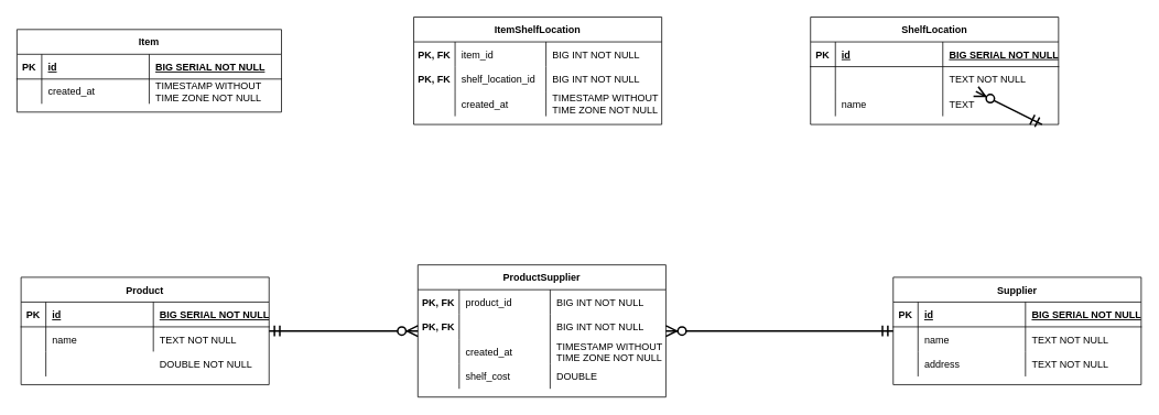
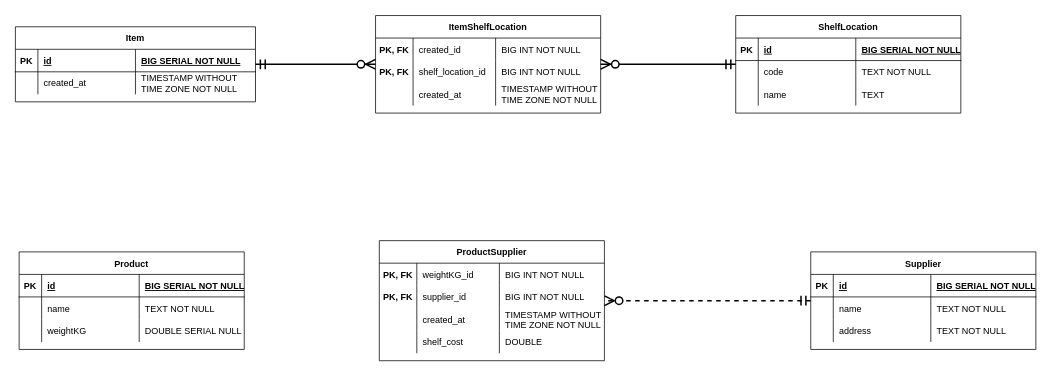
- <mxCell id="72" value="item_id" style="shape=partialRectangle;overflow=hidden;connectable=0;fillColor=none;top=0;left=0;bottom=0;right=0;align=left;spacingLeft=6;" vertex="1" parent="70"><mxGeometry x="50" width="110" height="30" as="geometry"><mxRectangle width="110" height="30" as="alternateBounds" /></mxGeometry></mxCell>
+ <mxCell id="72" value="created_id" style="shape=partialRectangle;overflow=hidden;connectable=0;fillColor=none;top=0;left=0;bottom=0;right=0;align=left;spacingLeft=6;" vertex="1" parent="70"><mxGeometry x="50" width="110" height="30" as="geometry"><mxRectangle width="110" height="30" as="alternateBounds" /></mxGeometry></mxCell>
+ <mxCell id="82" value="" style="fontSize=12;html=1;endArrow=ERzeroToMany;startArrow=ERmandOne;rounded=0;endSize=10;startSize=10;strokeWidth=2;" edge="1" parent="1" source="47" target="69"><mxGeometry width="100" height="100" relative="1" as="geometry"><mxPoint x="360" y="200" as="sourcePoint" /><mxPoint x="540" y="200" as="targetPoint" /></mxGeometry></mxCell>
+ <mxCell id="63" value="code" style="shape=partialRectangle;overflow=hidden;connectable=0;fillColor=none;top=0;left=0;bottom=0;right=0;align=left;spacingLeft=6;" vertex="1" parent="61"><mxGeometry x="30" width="130" height="30" as="geometry"><mxRectangle width="130" height="30" as="alternateBounds" /></mxGeometry></mxCell>
- <mxCell id="83" value="" style="fontSize=12;html=1;endArrow=ERzeroToMany;startArrow=ERmandOne;rounded=0;endSize=10;startSize=10;strokeWidth=2;" edge="1" parent="1" source="56" target="68"><mxGeometry width="100" height="100" relative="1" as="geometry"><mxPoint x="990" y="320" as="sourcePoint" /><mxPoint x="820" y="320" as="targetPoint" /></mxGeometry></mxCell>
+ <mxCell id="83" value="" style="fontSize=12;html=1;endArrow=ERzeroToMany;startArrow=ERmandOne;rounded=0;endSize=10;startSize=10;strokeWidth=2;" edge="1" parent="1" source="56" target="69"><mxGeometry width="100" height="100" relative="1" as="geometry"><mxPoint x="990" y="320" as="sourcePoint" /><mxPoint x="820" y="320" as="targetPoint" /></mxGeometry></mxCell>
- <mxCell id="18" value="product_id" style="shape=partialRectangle;overflow=hidden;connectable=0;fillColor=none;top=0;left=0;bottom=0;right=0;align=left;spacingLeft=6;" vertex="1" parent="16"><mxGeometry x="50" width="110" height="30" as="geometry"><mxRectangle width="110" height="30" as="alternateBounds" /></mxGeometry></mxCell>
+ <mxCell id="18" value="weightKG_id" style="shape=partialRectangle;overflow=hidden;connectable=0;fillColor=none;top=0;left=0;bottom=0;right=0;align=left;spacingLeft=6;" vertex="1" parent="16"><mxGeometry x="50" width="110" height="30" as="geometry"><mxRectangle width="110" height="30" as="alternateBounds" /></mxGeometry></mxCell>
+ <mxCell id="22" value="supplier_id" style="shape=partialRectangle;overflow=hidden;connectable=0;fillColor=none;top=0;left=0;bottom=0;right=0;align=left;spacingLeft=6;" vertex="1" parent="20"><mxGeometry x="50" width="110" height="30" as="geometry"><mxRectangle width="110" height="30" as="alternateBounds" /></mxGeometry></mxCell>
- <mxCell id="45" value="" style="fontSize=12;html=1;endArrow=ERzeroToMany;startArrow=ERmandOne;rounded=0;endSize=10;startSize=10;strokeWidth=2;" edge="1" parent="1" source="2" target="15"><mxGeometry width="100" height="100" relative="1" as="geometry"><mxPoint x="375" y="250" as="sourcePoint" /><mxPoint x="355" y="450" as="targetPoint" /></mxGeometry></mxCell>
- <mxCell id="46" value="" style="fontSize=12;html=1;endArrow=ERzeroToMany;startArrow=ERmandOne;rounded=0;endSize=10;startSize=10;strokeWidth=2;" edge="1" parent="1" source="32" target="15"><mxGeometry width="100" height="100" relative="1" as="geometry"><mxPoint x="915" y="490" as="sourcePoint" /><mxPoint x="755" y="625" as="targetPoint" /></mxGeometry></mxCell>
+ <mxCell id="46" value="" style="fontSize=12;html=1;endArrow=ERzeroToMany;startArrow=ERmandOne;rounded=0;endSize=10;startSize=10;strokeWidth=2;dashed=1;" edge="1" parent="1" source="32" target="15"><mxGeometry width="100" height="100" relative="1" as="geometry"><mxPoint x="915" y="490" as="sourcePoint" /><mxPoint x="755" y="625" as="targetPoint" /></mxGeometry></mxCell>
+ <mxCell id="13" value="weightKG" style="shape=partialRectangle;overflow=hidden;connectable=0;fillColor=none;top=0;left=0;bottom=0;right=0;align=left;spacingLeft=6;" parent="11" vertex="1"><mxGeometry x="30" width="130" height="30" as="geometry"><mxRectangle width="130" height="30" as="alternateBounds" /></mxGeometry></mxCell>
- <mxCell id="14" value="DOUBLE NOT NULL" style="shape=partialRectangle;overflow=hidden;connectable=0;fillColor=none;top=0;left=0;bottom=0;right=0;align=left;spacingLeft=6;" vertex="1" parent="11"><mxGeometry x="160" width="140" height="30" as="geometry"><mxRectangle width="140" height="30" as="alternateBounds" /></mxGeometry></mxCell>
+ <mxCell id="14" value="DOUBLE SERIAL NULL" style="shape=partialRectangle;overflow=hidden;connectable=0;fillColor=none;top=0;left=0;bottom=0;right=0;align=left;spacingLeft=6;" vertex="1" parent="11"><mxGeometry x="160" width="140" height="30" as="geometry"><mxRectangle width="140" height="30" as="alternateBounds" /></mxGeometry></mxCell>
